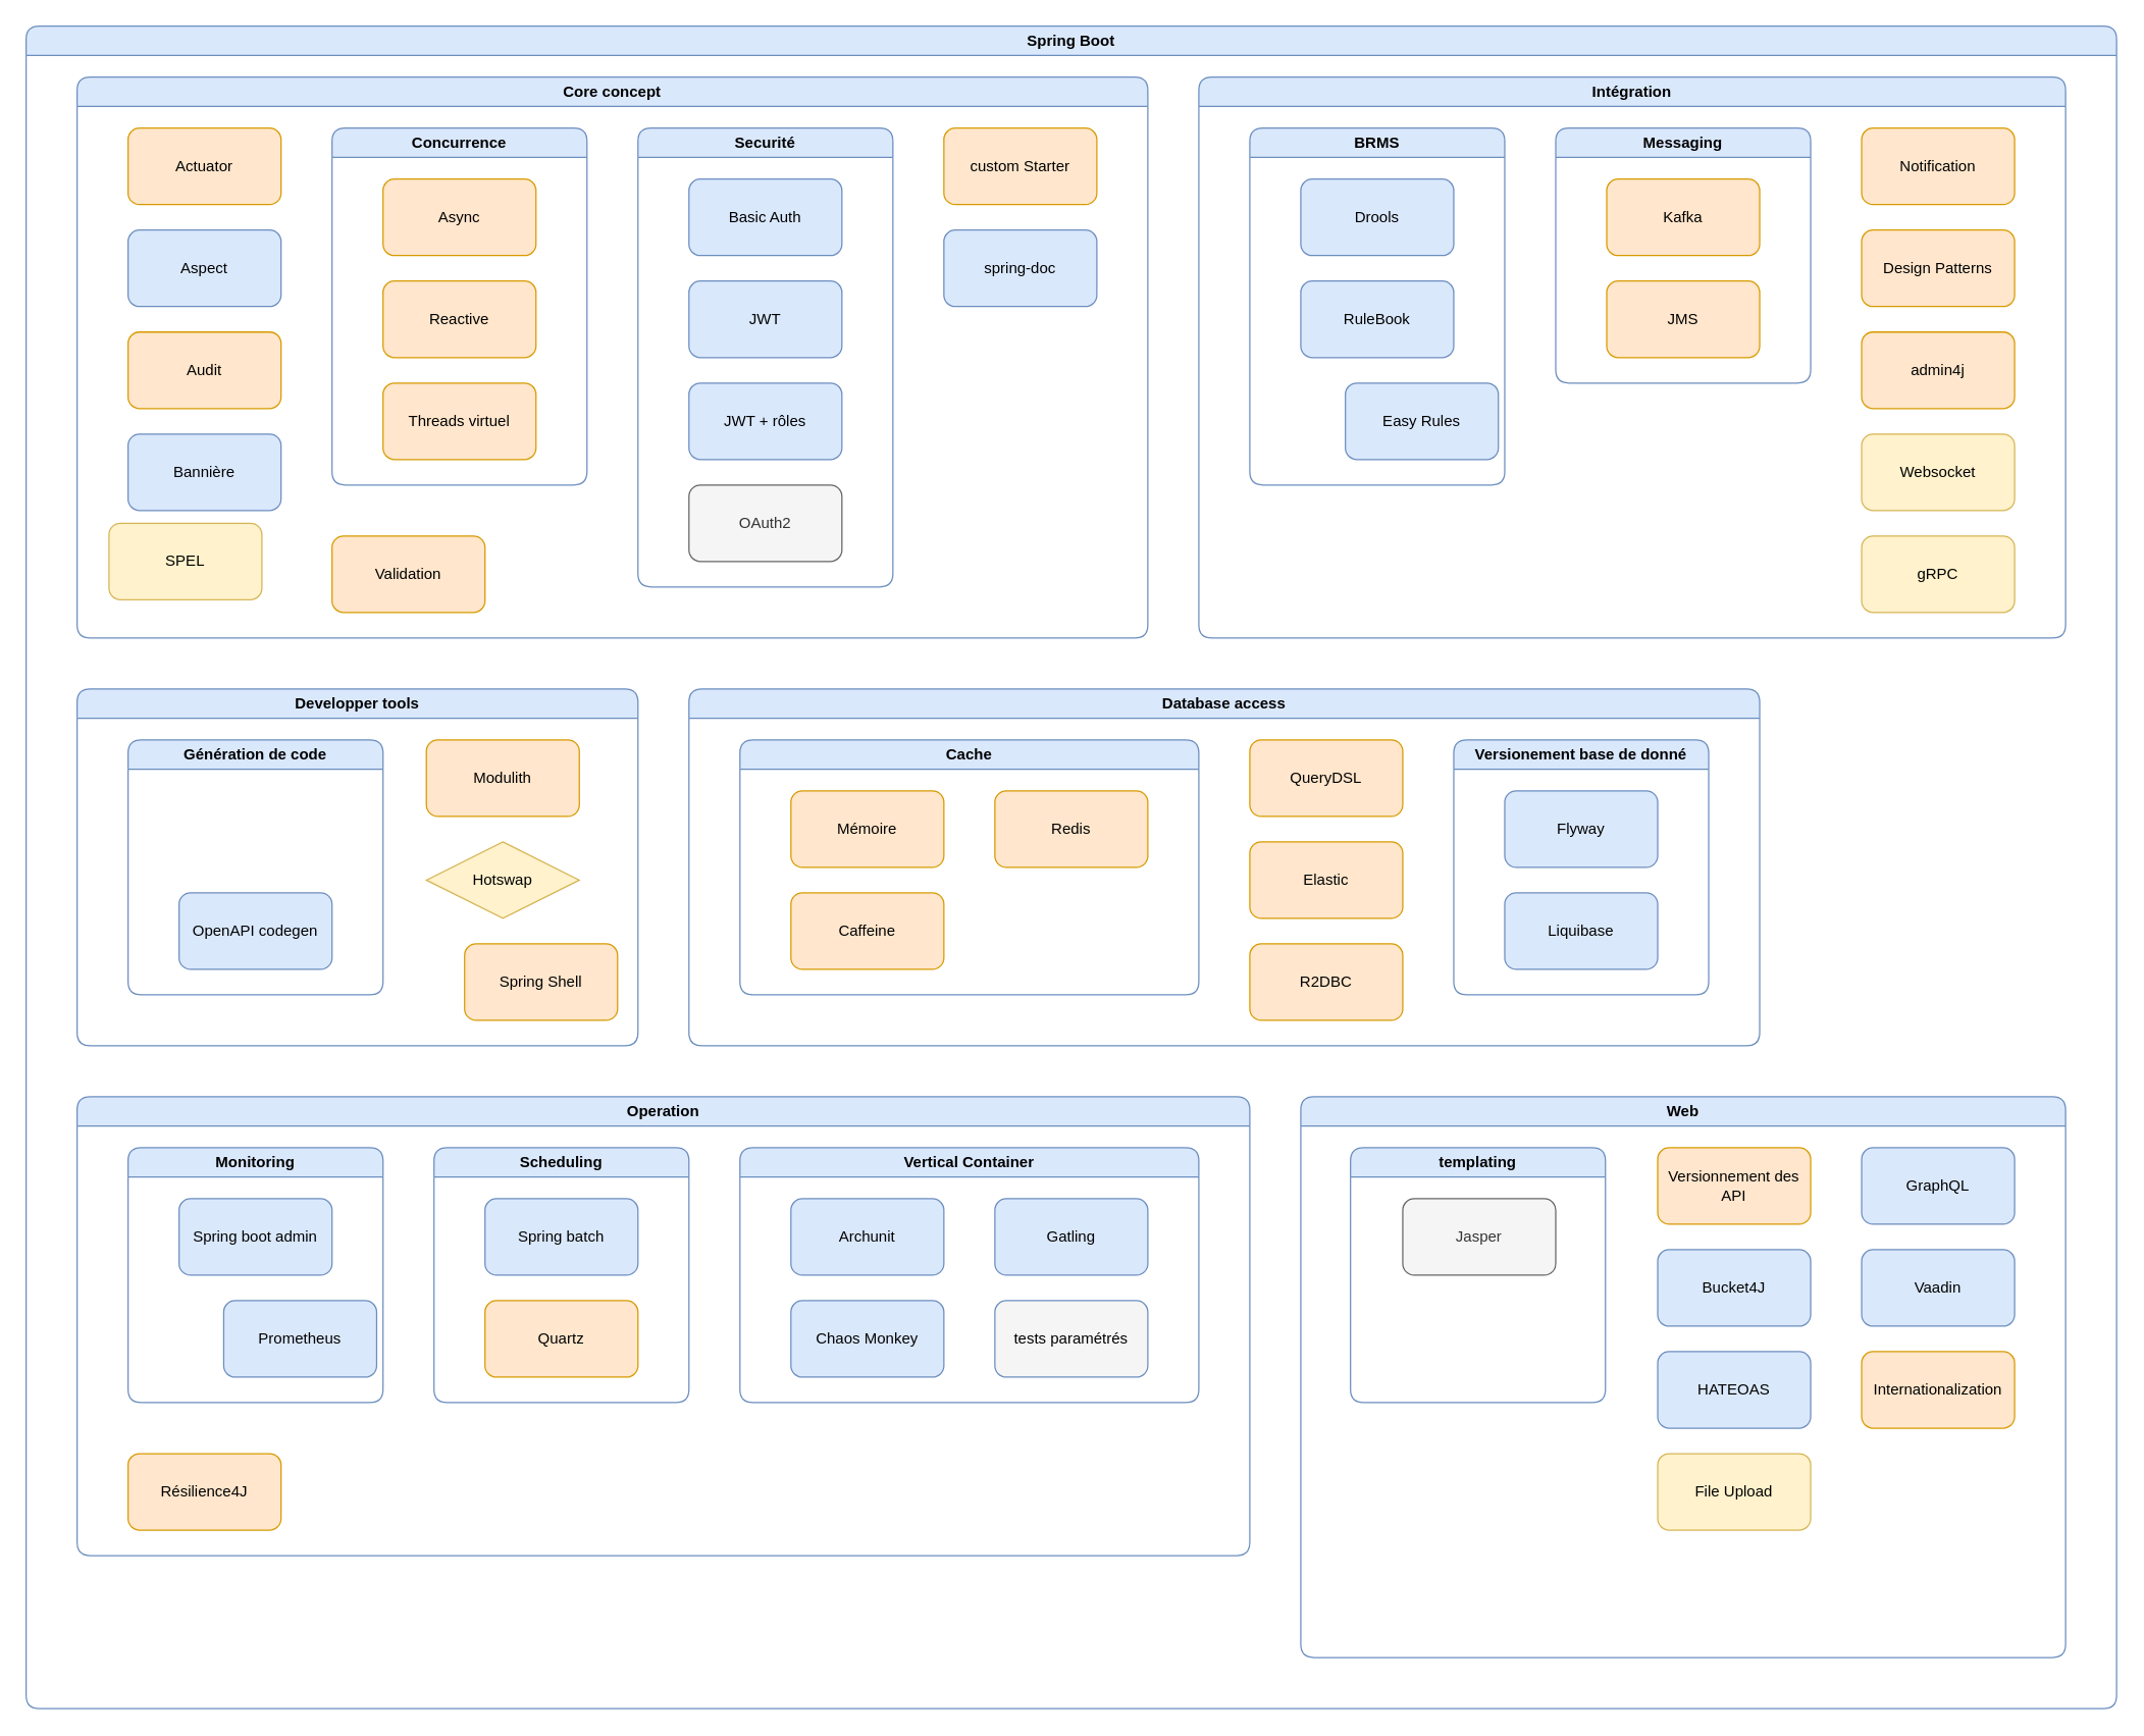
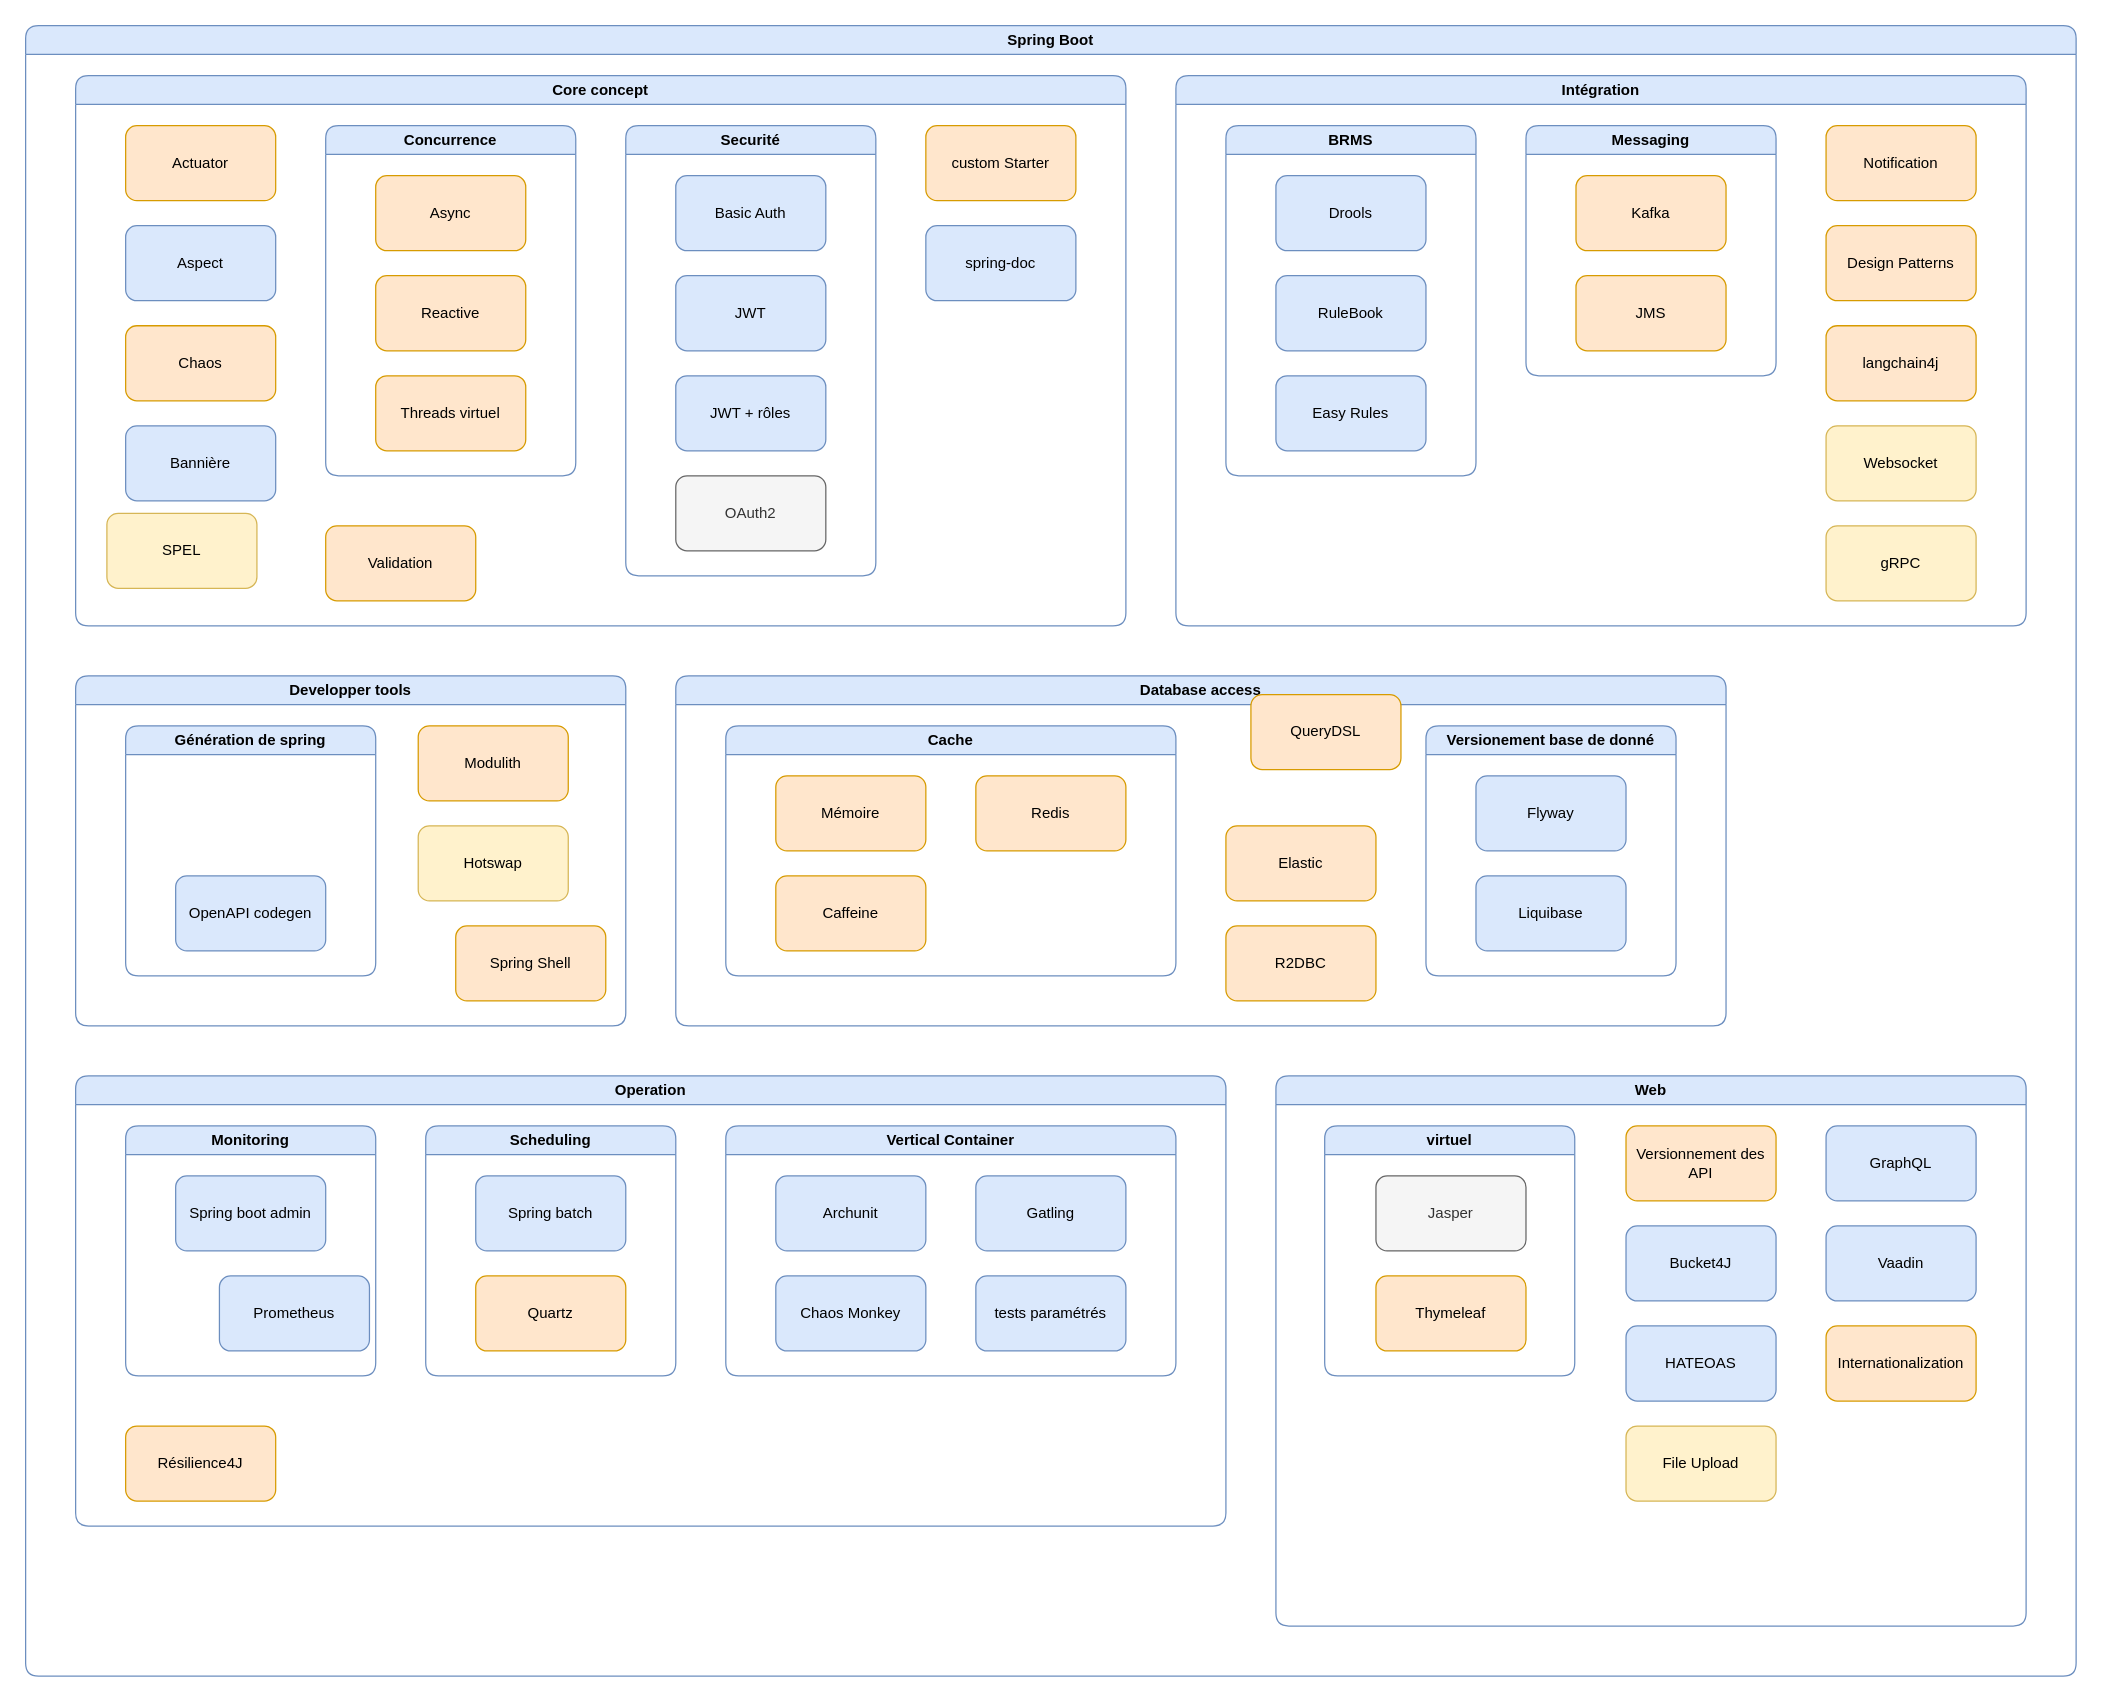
- <mxCell id="6" value="Audit" style="rounded=1;whiteSpace=wrap;html=1;fillColor=#ffe6cc;strokeColor=#d79b00;" parent="3" vertex="1"><mxGeometry x="40" y="200" width="120" height="60" as="geometry" /></mxCell>
+ <mxCell id="6" value="Chaos" style="rounded=1;whiteSpace=wrap;html=1;fillColor=#ffe6cc;strokeColor=#d79b00;" parent="3" vertex="1"><mxGeometry x="40" y="200" width="120" height="60" as="geometry" /></mxCell>
- <mxCell id="48" value="admin4j" style="rounded=1;whiteSpace=wrap;html=1;fillColor=#ffe6cc;strokeColor=#d79b00;" vertex="1" parent="38"><mxGeometry x="520" y="200" width="120" height="60" as="geometry" /></mxCell>
+ <mxCell id="48" value="langchain4j" style="rounded=1;whiteSpace=wrap;html=1;fillColor=#ffe6cc;strokeColor=#d79b00;" vertex="1" parent="38"><mxGeometry x="520" y="200" width="120" height="60" as="geometry" /></mxCell>
- <mxCell id="42" value="Easy Rules" style="rounded=1;whiteSpace=wrap;html=1;fillColor=#dae8fc;strokeColor=#6c8ebf;" parent="39" vertex="1"><mxGeometry x="75" y="200" width="120" height="60" as="geometry" /></mxCell>
+ <mxCell id="42" value="Easy Rules" style="rounded=1;whiteSpace=wrap;html=1;fillColor=#dae8fc;strokeColor=#6c8ebf;" parent="39" vertex="1"><mxGeometry x="40" y="200" width="120" height="60" as="geometry" /></mxCell>
- <mxCell id="33" value="Génération de code" style="swimlane;whiteSpace=wrap;html=1;rounded=1;fillColor=#dae8fc;strokeColor=#6c8ebf;" parent="32" vertex="1"><mxGeometry x="40" y="40" width="200" height="200" as="geometry" /></mxCell>
+ <mxCell id="33" value="Génération de spring" style="swimlane;whiteSpace=wrap;html=1;rounded=1;fillColor=#dae8fc;strokeColor=#6c8ebf;" parent="32" vertex="1"><mxGeometry x="40" y="40" width="200" height="200" as="geometry" /></mxCell>
- <mxCell id="27" value="QueryDSL" style="rounded=1;whiteSpace=wrap;html=1;fillColor=#ffe6cc;strokeColor=#d79b00;" parent="21" vertex="1"><mxGeometry x="440" y="40" width="120" height="60" as="geometry" /></mxCell>
+ <mxCell id="27" value="QueryDSL" style="rounded=1;whiteSpace=wrap;html=1;fillColor=#ffe6cc;strokeColor=#d79b00;" parent="21" vertex="1"><mxGeometry x="460" y="15" width="120" height="60" as="geometry" /></mxCell>
- <mxCell id="36" value="Hotswap" style="rhombus;whiteSpace=wrap;html=1;fillColor=#fff2cc;strokeColor=#d6b656;" vertex="1" parent="32"><mxGeometry x="274" y="120" width="120" height="60" as="geometry" /></mxCell>
+ <mxCell id="36" value="Hotswap" style="rounded=1;whiteSpace=wrap;html=1;fillColor=#fff2cc;strokeColor=#d6b656;" vertex="1" parent="32"><mxGeometry x="274" y="120" width="120" height="60" as="geometry" /></mxCell>
- <mxCell id="65" value="templating" style="swimlane;whiteSpace=wrap;html=1;rounded=1;fillColor=#dae8fc;strokeColor=#6c8ebf;" parent="64" vertex="1"><mxGeometry x="39" y="40" width="200" height="200" as="geometry" /></mxCell>
+ <mxCell id="65" value="virtuel" style="swimlane;whiteSpace=wrap;html=1;rounded=1;fillColor=#dae8fc;strokeColor=#6c8ebf;" parent="64" vertex="1"><mxGeometry x="39" y="40" width="200" height="200" as="geometry" /></mxCell>
- <mxCell id="62" value="tests paramétrés" style="rounded=1;whiteSpace=wrap;html=1;fillColor=#f5f5f5;strokeColor=#6c8ebf;" parent="58" vertex="1"><mxGeometry x="200" y="120" width="120" height="60" as="geometry" /></mxCell>
+ <mxCell id="62" value="tests paramétrés" style="rounded=1;whiteSpace=wrap;html=1;fillColor=#dae8fc;strokeColor=#6c8ebf;" parent="58" vertex="1"><mxGeometry x="200" y="120" width="120" height="60" as="geometry" /></mxCell>
+ <mxCell id="67" value="Thymeleaf" style="rounded=1;whiteSpace=wrap;html=1;fillColor=#ffe6cc;strokeColor=#d79b00;" parent="65" vertex="1"><mxGeometry x="41" y="120" width="120" height="60" as="geometry" /></mxCell>
